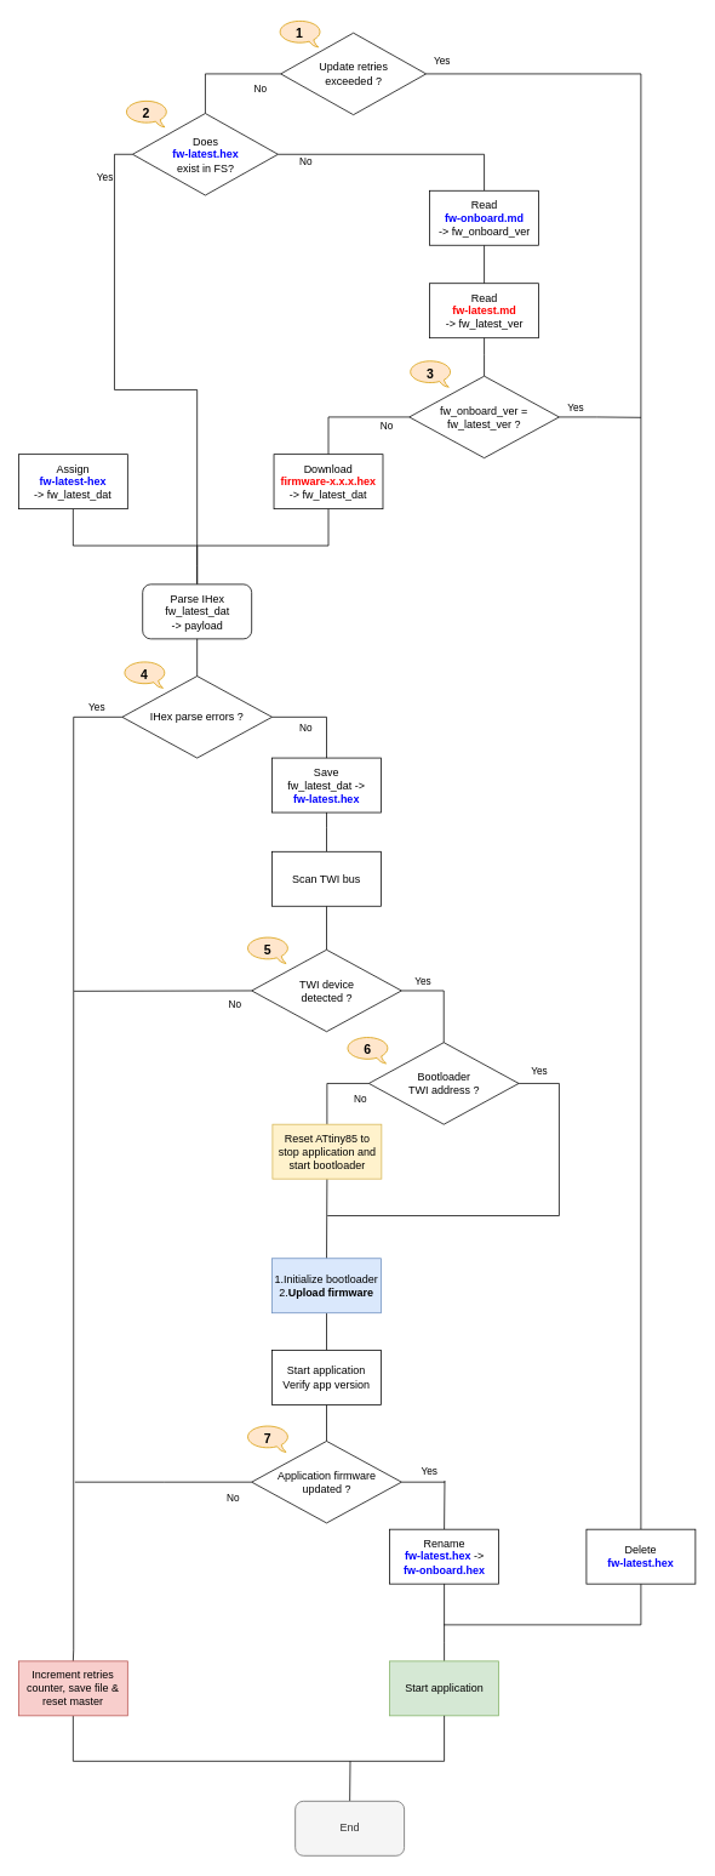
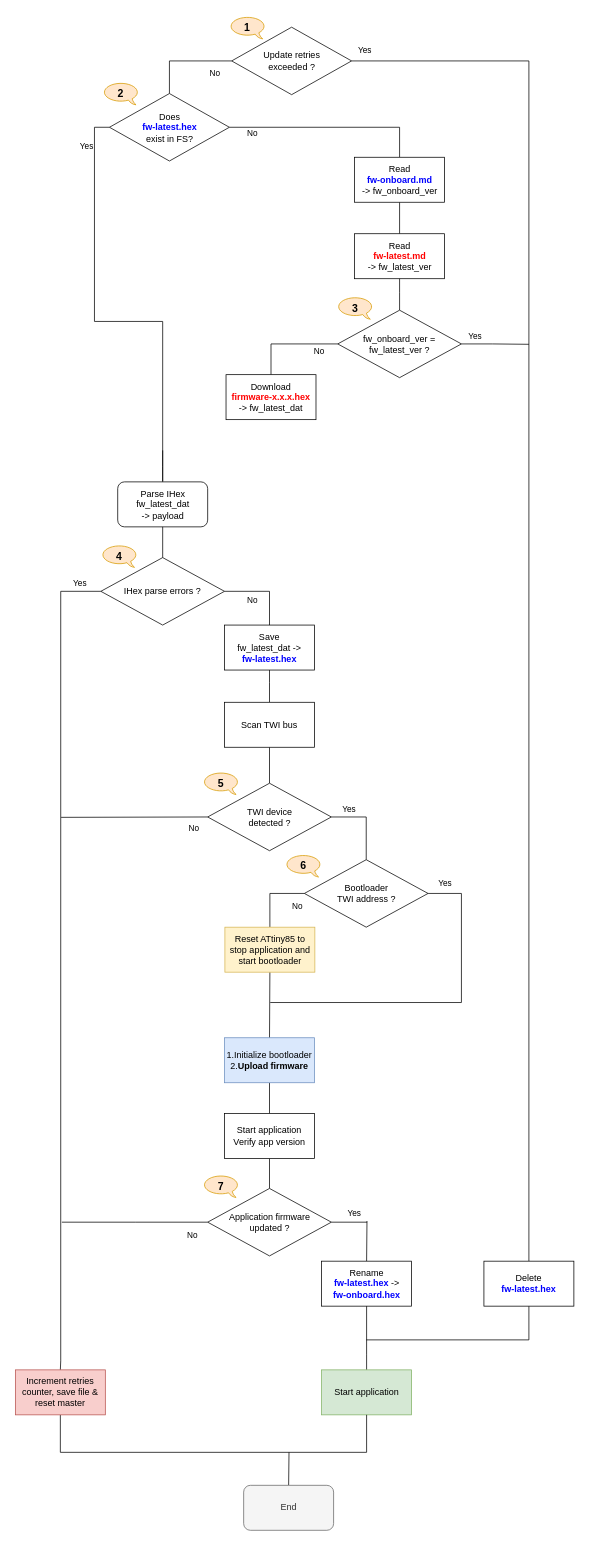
- <mxCell id="41" value="Assign&lt;br&gt;&lt;b&gt;&lt;font color=&quot;#0000ff&quot;&gt;fw-latest-hex&lt;/font&gt;&lt;/b&gt;&lt;br&gt;-&amp;gt; &lt;font&gt;fw_latest_dat&lt;/font&gt;" style="rounded=0;whiteSpace=wrap;html=1;" parent="1" vertex="1"><mxGeometry x="20" y="498.5" width="120" height="60" as="geometry" /></mxCell>
- <mxCell id="34" style="edgeStyle=orthogonalEdgeStyle;rounded=0;orthogonalLoop=1;jettySize=auto;html=1;endArrow=none;endFill=0;strokeColor=#000000;strokeWidth=1;entryX=0.5;entryY=1;entryDx=0;entryDy=0;exitX=0.5;exitY=1;exitDx=0;exitDy=0;" parent="1" source="32" target="41" edge="1"><mxGeometry relative="1" as="geometry"><mxPoint x="349.5" y="588.5" as="sourcePoint" /><mxPoint x="249" y="618.5" as="targetPoint" /><Array as="points"><mxPoint x="361.5" y="599" /><mxPoint x="80.5" y="599" /></Array></mxGeometry></mxCell>
